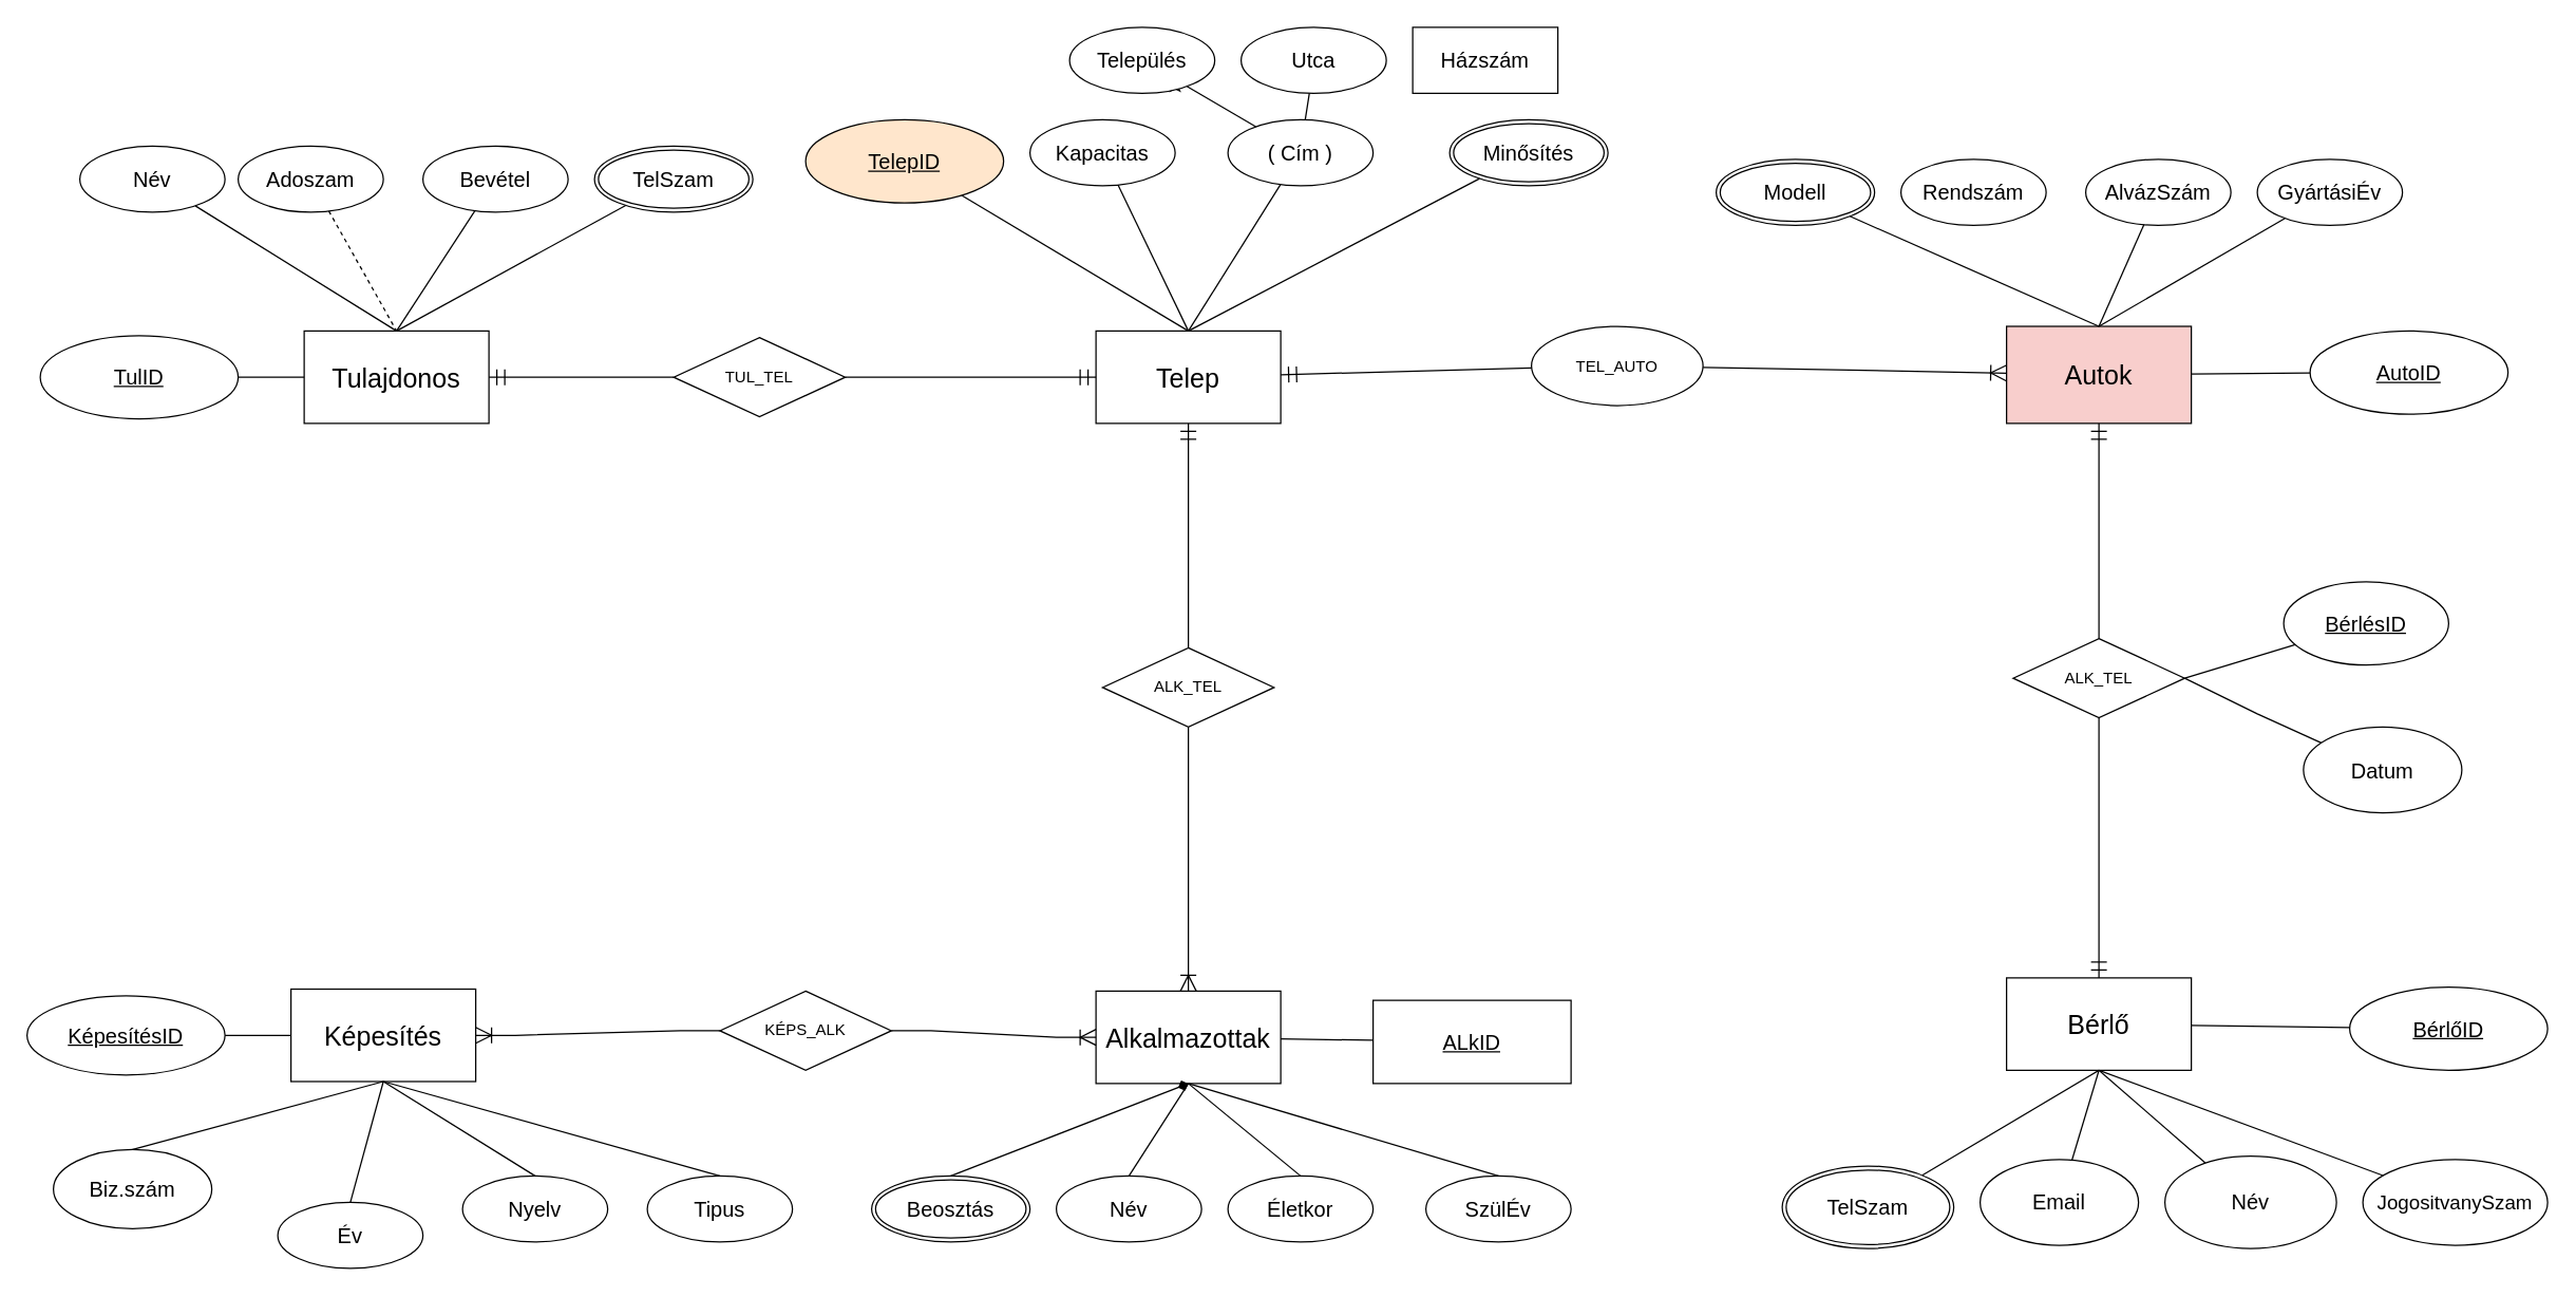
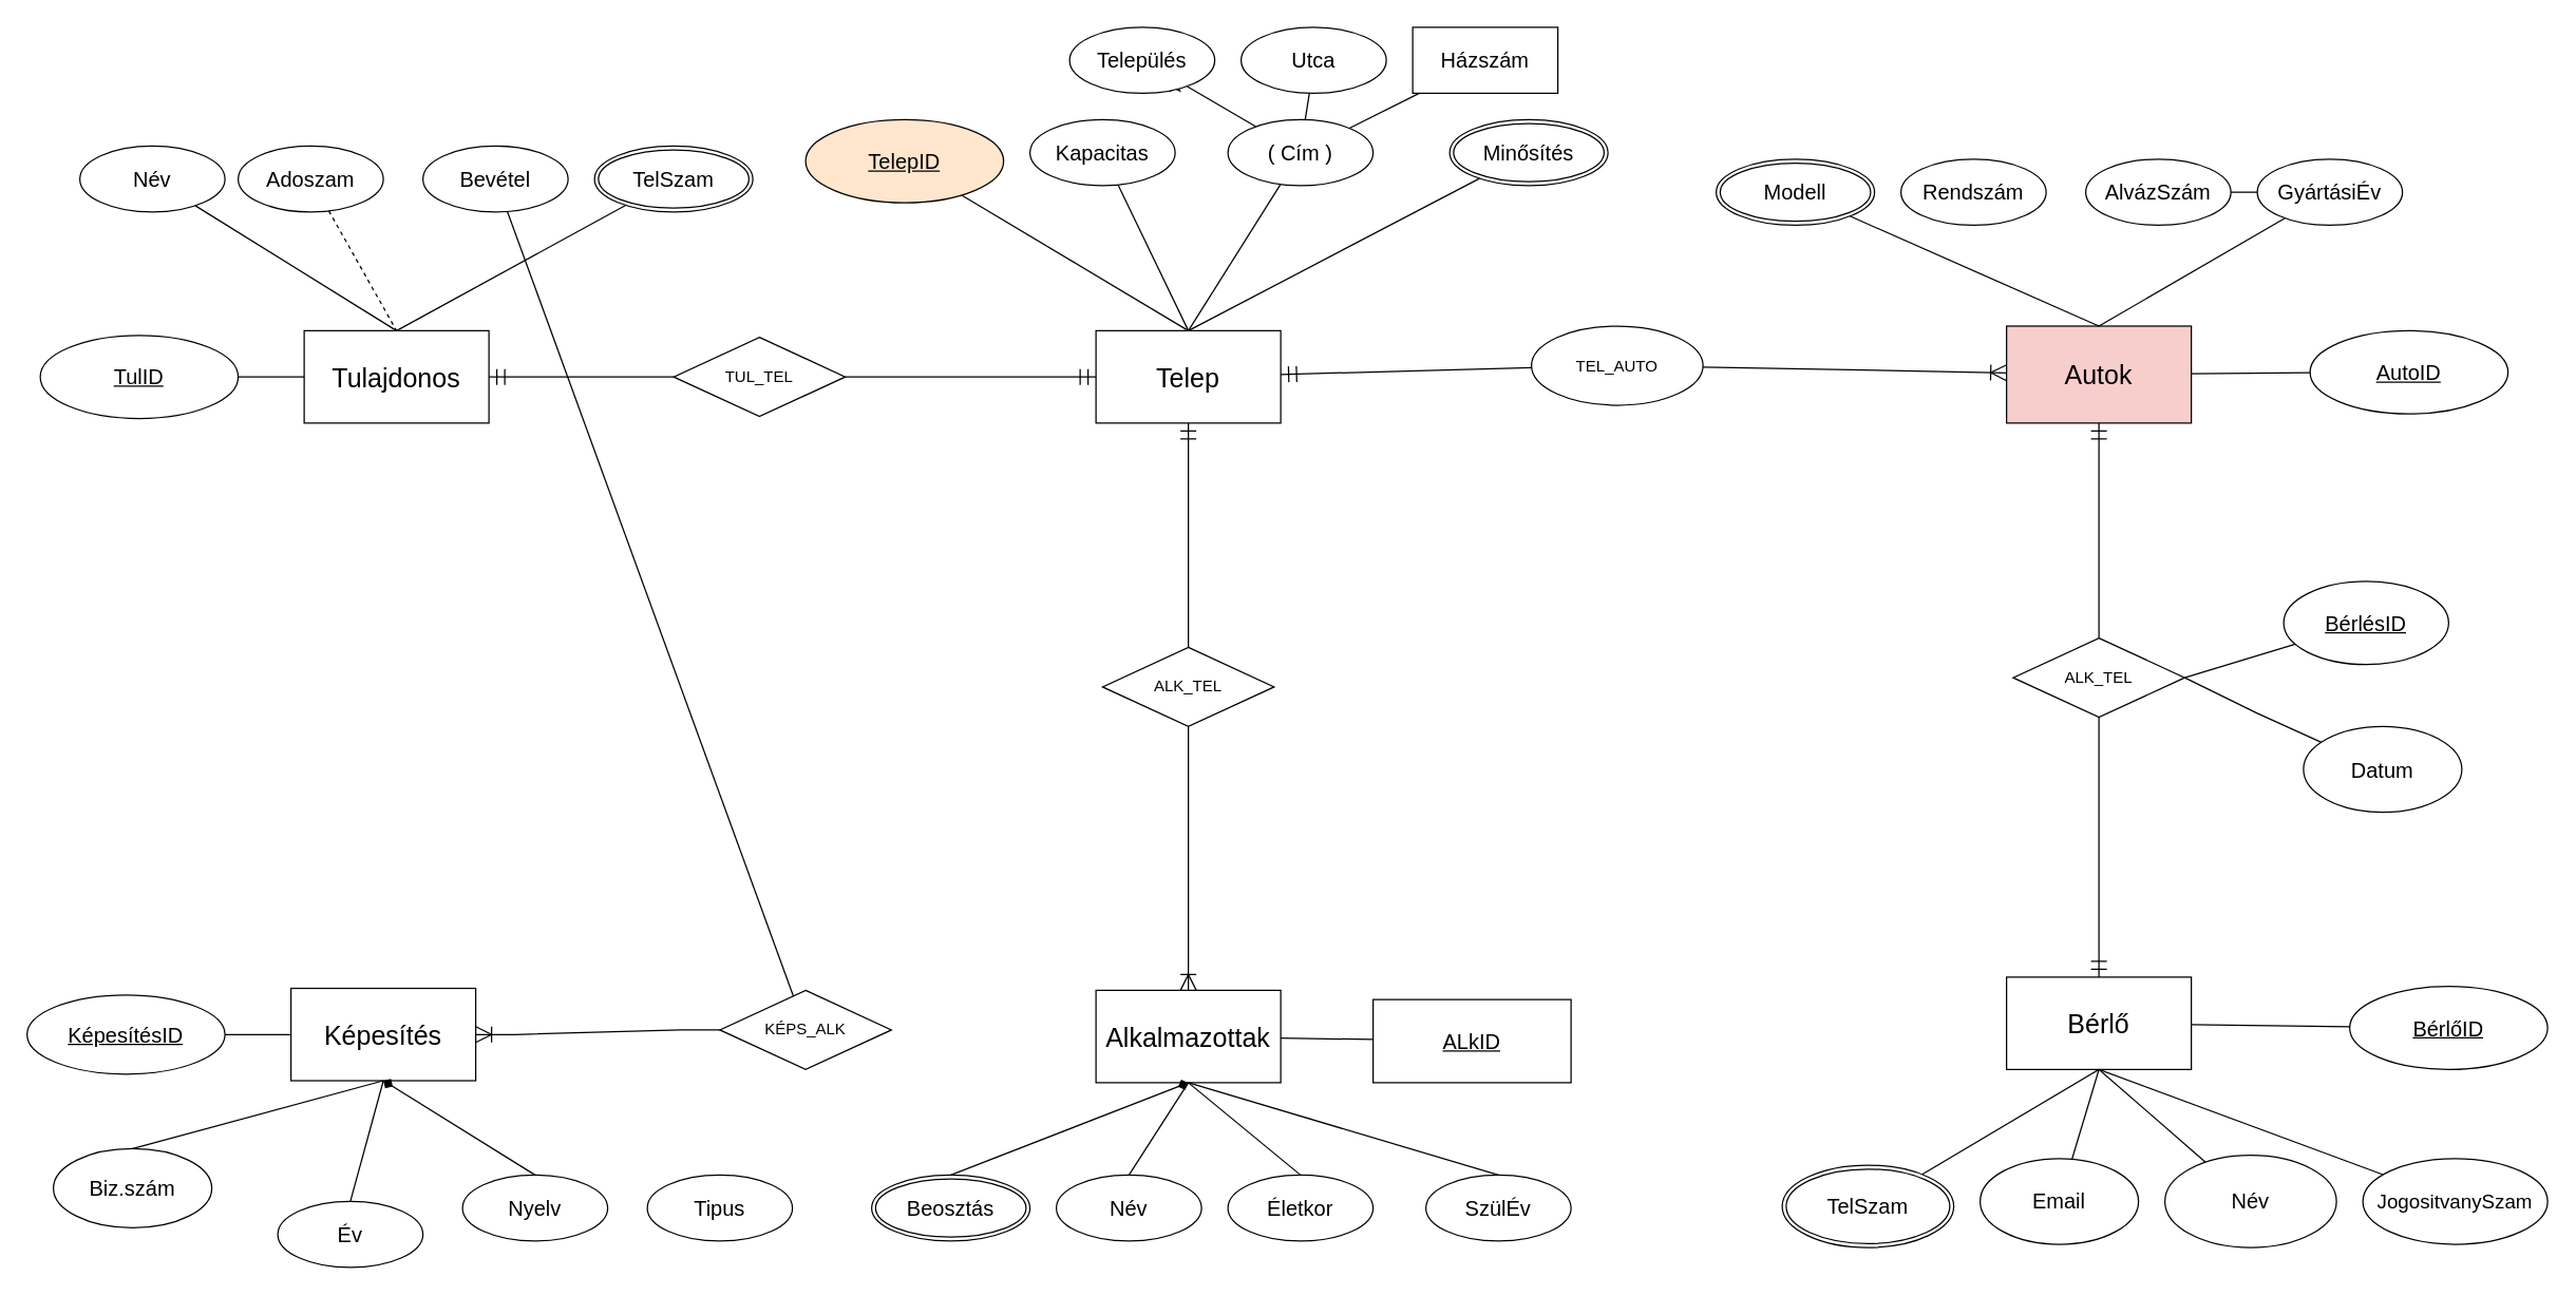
+ <mxCell id="44" value="" style="endArrow=none;html=1;rounded=0;" parent="1" source="36" target="31" edge="1"><mxGeometry width="50" height="50" relative="1" as="geometry"><mxPoint x="966" y="150" as="sourcePoint" /><mxPoint x="923" y="260" as="targetPoint" /><Array as="points" /></mxGeometry></mxCell>
- <mxCell id="82" value="" style="endArrow=none;html=1;rounded=0;entryX=0.5;entryY=0;entryDx=0;entryDy=0;" parent="1" source="76" target="73" edge="1"><mxGeometry width="50" height="50" relative="1" as="geometry"><mxPoint x="430" y="460" as="sourcePoint" /><mxPoint x="280" y="550" as="targetPoint" /></mxGeometry></mxCell>
+ <mxCell id="82" value="" style="endArrow=none;html=1;rounded=0;" parent="1" source="76" target="24" edge="1"><mxGeometry width="50" height="50" relative="1" as="geometry"><mxPoint x="430" y="460" as="sourcePoint" /><mxPoint x="280" y="550" as="targetPoint" /></mxGeometry></mxCell>
- <mxCell id="54" value="" style="endArrow=none;html=1;rounded=0;entryX=0.5;entryY=0;entryDx=0;entryDy=0;" parent="1" source="52" target="47" edge="1"><mxGeometry width="50" height="50" relative="1" as="geometry"><mxPoint x="1600" y="680" as="sourcePoint" /><mxPoint x="1640" y="190" as="targetPoint" /></mxGeometry></mxCell>
+ <mxCell id="54" value="" style="endArrow=none;html=1;rounded=0;" parent="1" source="52" target="50" edge="1"><mxGeometry width="50" height="50" relative="1" as="geometry"><mxPoint x="1600" y="680" as="sourcePoint" /><mxPoint x="1640" y="190" as="targetPoint" /></mxGeometry></mxCell>
- <mxCell id="25" value="" style="edgeStyle=entityRelationEdgeStyle;fontSize=12;html=1;endArrow=ERoneToMany;startArrow=none;rounded=0;entryX=0;entryY=0.5;entryDx=0;entryDy=0;exitX=1;exitY=0.5;exitDx=0;exitDy=0;startFill=0;endSize=10;startSize=10;" parent="1" source="24" target="2" edge="1"><mxGeometry width="100" height="100" relative="1" as="geometry"><mxPoint x="530" y="810" as="sourcePoint" /><mxPoint x="630" y="710" as="targetPoint" /></mxGeometry></mxCell>
- <mxCell id="22" value="" style="endArrow=none;html=1;rounded=0;exitX=0.5;exitY=0;exitDx=0;exitDy=0;entryX=0.5;entryY=1;entryDx=0;entryDy=0;" parent="1" source="21" target="12" edge="1"><mxGeometry width="50" height="50" relative="1" as="geometry"><mxPoint x="645" y="900" as="sourcePoint" /><mxPoint x="310" y="850" as="targetPoint" /><Array as="points" /></mxGeometry></mxCell>
+ <mxCell id="22" value="" style="endArrow=diamond;html=1;rounded=0;exitX=0.5;exitY=0;exitDx=0;exitDy=0;entryX=0.5;entryY=1;entryDx=0;entryDy=0;" parent="1" source="21" target="12" edge="1"><mxGeometry width="50" height="50" relative="1" as="geometry"><mxPoint x="645" y="900" as="sourcePoint" /><mxPoint x="310" y="850" as="targetPoint" /><Array as="points" /></mxGeometry></mxCell>
- <mxCell id="20" value="" style="endArrow=none;html=1;rounded=0;entryX=0.5;entryY=1;entryDx=0;entryDy=0;exitX=0.5;exitY=0;exitDx=0;exitDy=0;" parent="1" source="14" target="12" edge="1"><mxGeometry width="50" height="50" relative="1" as="geometry"><mxPoint x="350" y="820" as="sourcePoint" /><mxPoint x="350" y="750" as="targetPoint" /><Array as="points" /></mxGeometry></mxCell>
